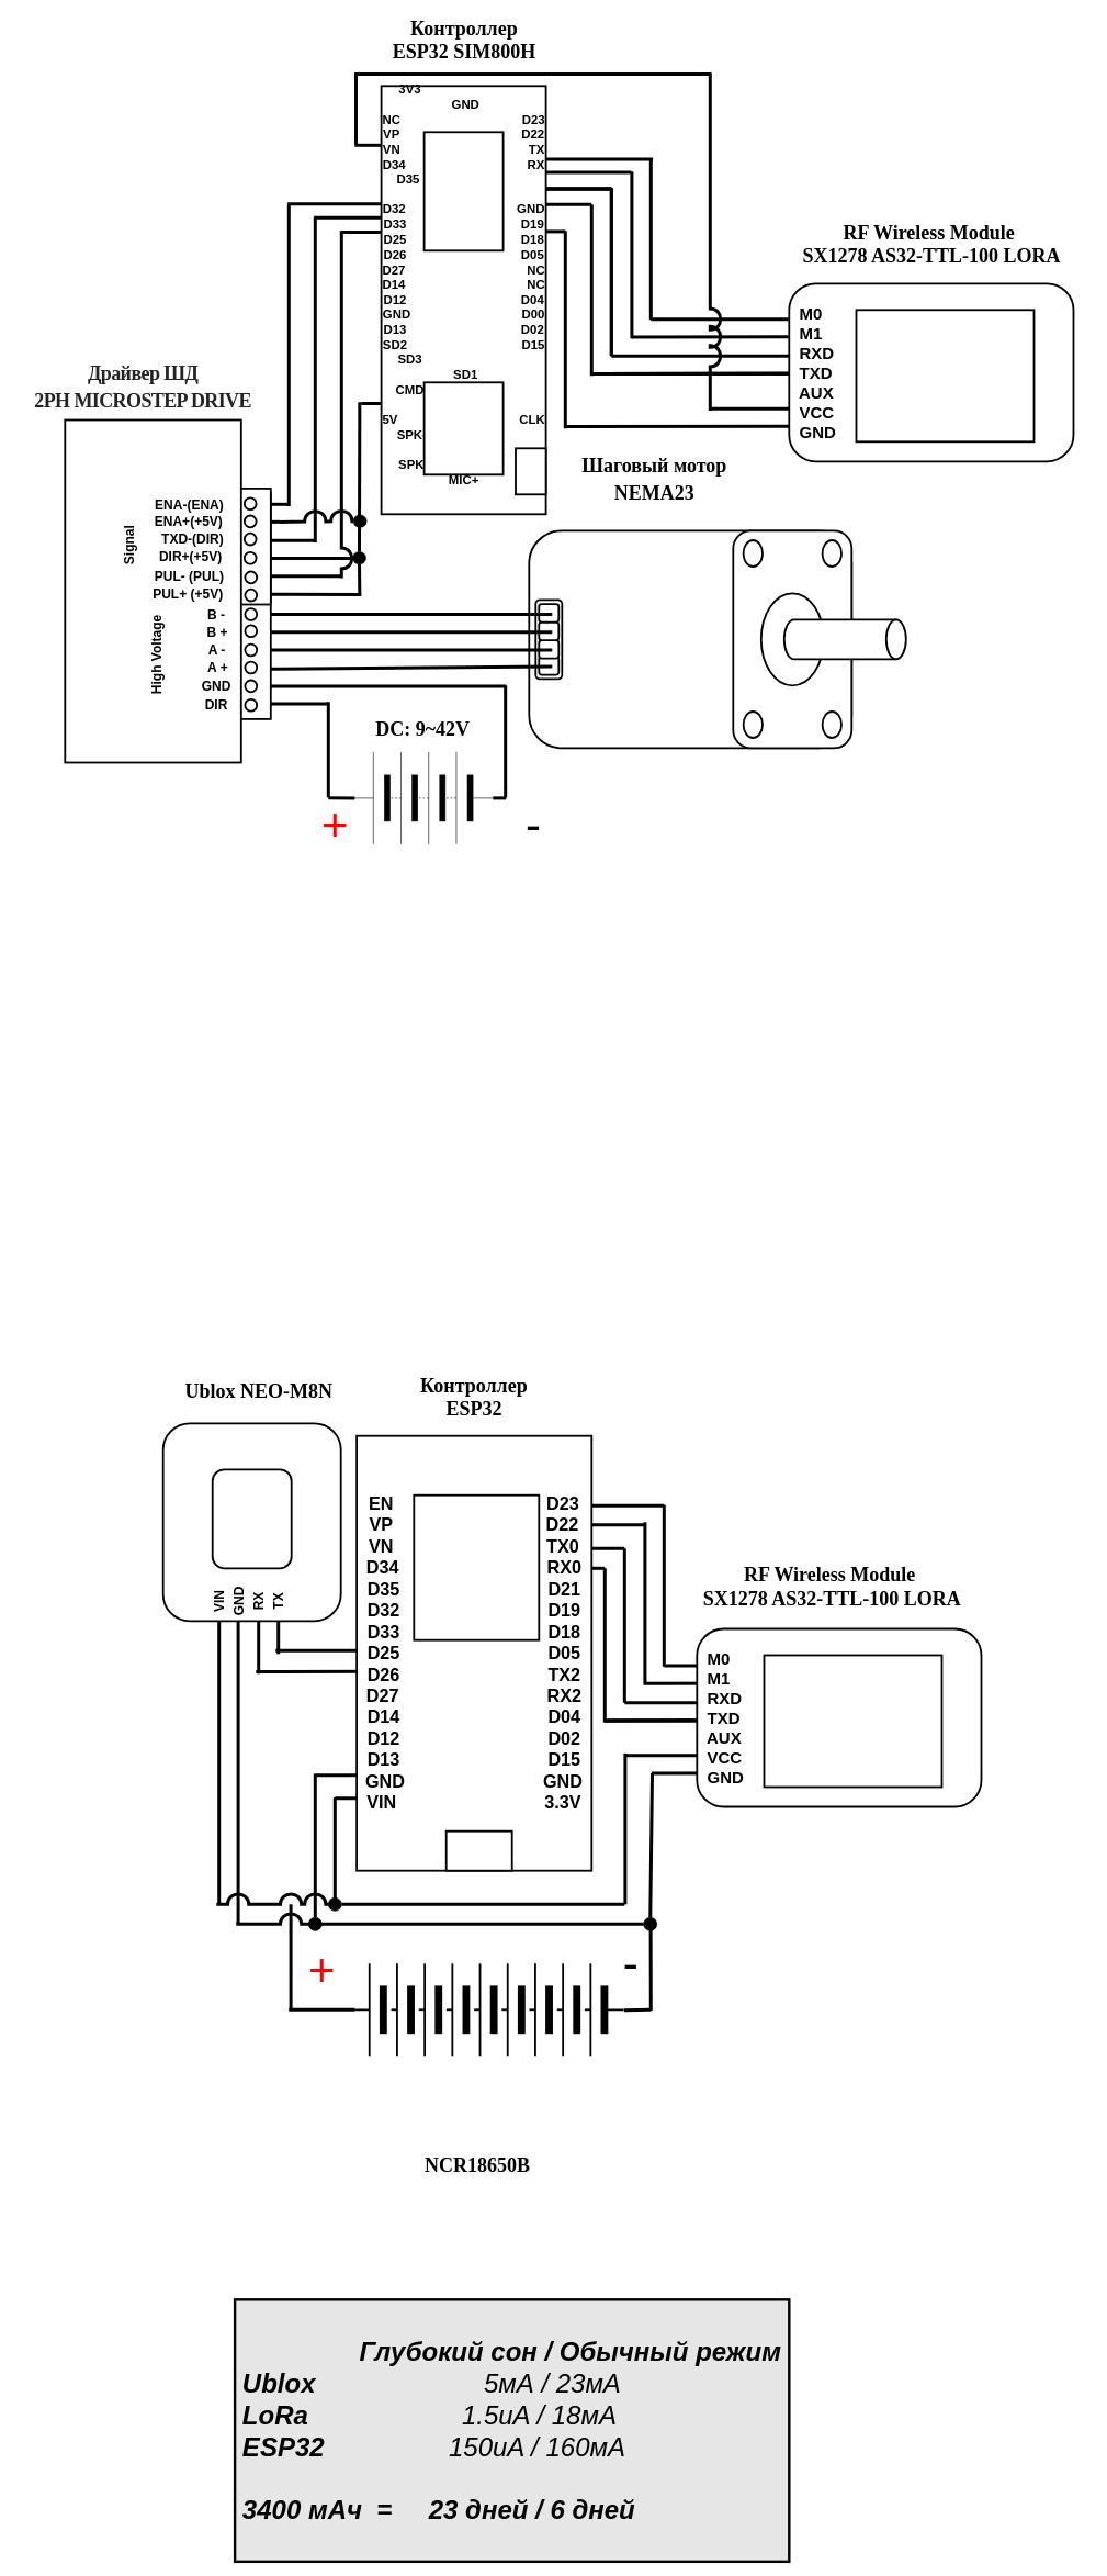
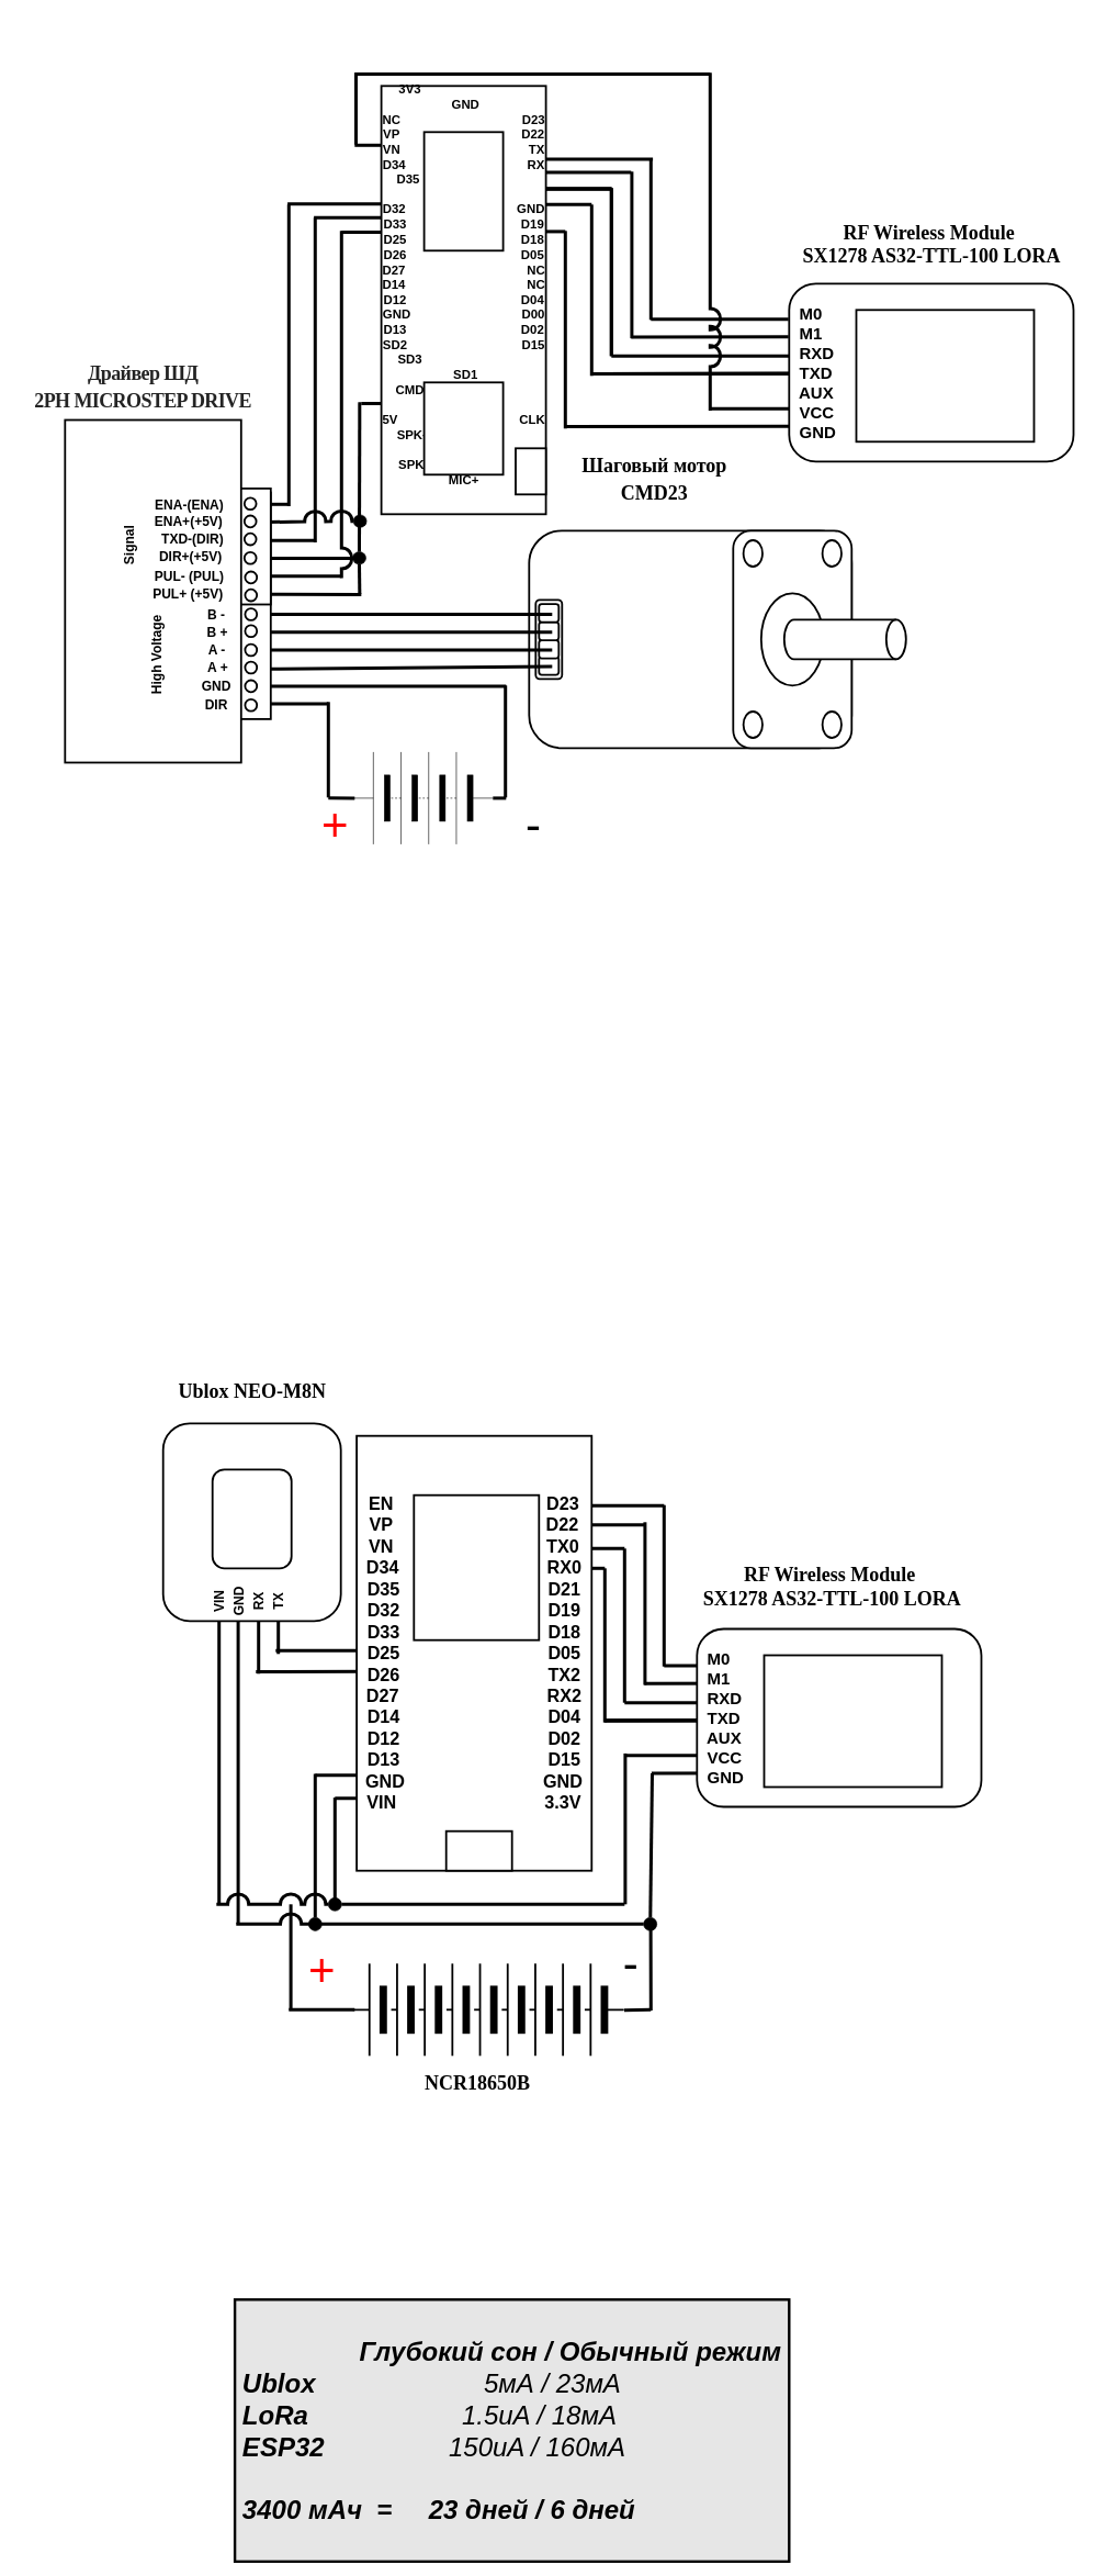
- <mxCell id="17" value="&lt;font face=&quot;Verdana&quot;&gt;Контроллер&lt;br&gt;ESP32 SIM800H&lt;/font&gt;&lt;span style=&quot;font-family: &amp;#34;verdana&amp;#34;&quot;&gt;&lt;br&gt;&lt;/span&gt;" style="text;html=1;align=center;verticalAlign=middle;resizable=0;points=[];autosize=1;fontStyle=1;fontSize=30;" parent="1" vertex="1"><mxGeometry x="563.504" y="20.001" width="280" height="80" as="geometry" /></mxCell>
- <mxCell id="16" value="&lt;h3&gt;&lt;font face=&quot;Verdana&quot; style=&quot;font-size: 30px&quot;&gt;&lt;span style=&quot;font-size: 30px&quot;&gt;&lt;span style=&quot;font-size: 30px&quot;&gt;Шаговый мотор&lt;br&gt;&lt;/span&gt;&lt;/span&gt;&lt;span style=&quot;font-size: 30px&quot;&gt;&lt;span style=&quot;font-size: 30px&quot;&gt;NEMA23&lt;/span&gt;&lt;/span&gt;&lt;/font&gt;&lt;/h3&gt;" style="text;html=1;align=center;verticalAlign=middle;resizable=0;points=[];autosize=1;fontStyle=1;fontSize=30;" parent="1" vertex="1"><mxGeometry x="848.004" y="650.001" width="290" height="150" as="geometry" /></mxCell>
+ <mxCell id="16" value="&lt;h3&gt;&lt;font face=&quot;Verdana&quot; style=&quot;font-size: 30px&quot;&gt;&lt;span style=&quot;font-size: 30px&quot;&gt;&lt;span style=&quot;font-size: 30px&quot;&gt;Шаговый мотор&lt;br&gt;&lt;/span&gt;&lt;/span&gt;&lt;span style=&quot;font-size: 30px&quot;&gt;&lt;span style=&quot;font-size: 30px&quot;&gt;CMD23&lt;/span&gt;&lt;/span&gt;&lt;/font&gt;&lt;/h3&gt;" style="text;html=1;align=center;verticalAlign=middle;resizable=0;points=[];autosize=1;fontStyle=1;fontSize=30;" parent="1" vertex="1"><mxGeometry x="848.004" y="650.001" width="290" height="150" as="geometry" /></mxCell>
- <mxCell id="109" value="&lt;font style=&quot;font-size: 30px&quot; face=&quot;Verdana&quot;&gt;DC: 9~42V&lt;/font&gt;" style="text;html=1;align=center;verticalAlign=middle;resizable=0;points=[];autosize=1;fontStyle=1;" parent="1" vertex="1"><mxGeometry x="541" y="1091" width="200" height="30" as="geometry" /></mxCell>
- <mxCell id="19" value="&lt;font face=&quot;Verdana&quot;&gt;Ublox NEO-M8N&lt;/font&gt;" style="text;html=1;align=center;verticalAlign=middle;resizable=0;points=[];autosize=1;fontStyle=1;fontSize=30;" parent="1" vertex="1"><mxGeometry x="252.004" y="2090.001" width="280" height="40" as="geometry" /></mxCell>
+ <mxCell id="19" value="&lt;font face=&quot;Verdana&quot;&gt;Ublox NEO-M8N&lt;/font&gt;" style="text;html=1;align=center;verticalAlign=middle;resizable=0;points=[];autosize=1;fontStyle=1;fontSize=30;" parent="1" vertex="1"><mxGeometry x="242.004" y="2090.001" width="280" height="40" as="geometry" /></mxCell>
- <mxCell id="18" value="&lt;span&gt;&lt;font face=&quot;Verdana&quot;&gt;&lt;b&gt;Контроллер&lt;br&gt;&lt;span&gt;ESP32&lt;/span&gt;&lt;/b&gt;&lt;/font&gt;&lt;/span&gt;&lt;span style=&quot;font-family: &amp;#34;verdana&amp;#34;&quot;&gt;&lt;br&gt;&lt;/span&gt;" style="text;html=1;align=center;verticalAlign=middle;resizable=0;points=[];autosize=1;fontStyle=0;fontSize=30;" parent="1" vertex="1"><mxGeometry x="608.504" y="2080.001" width="220" height="80" as="geometry" /></mxCell>
- <mxCell id="21" value="&lt;font face=&quot;Verdana&quot;&gt;&lt;b&gt;NCR18650B&lt;/b&gt;&lt;/font&gt;" style="text;html=1;align=center;verticalAlign=middle;resizable=0;points=[];autosize=1;fontStyle=0;fontSize=30;" parent="1" vertex="1"><mxGeometry x="618.504" y="3265.001" width="210" height="40" as="geometry" /></mxCell>
+ <mxCell id="21" value="&lt;font face=&quot;Verdana&quot;&gt;&lt;b&gt;NCR18650B&lt;/b&gt;&lt;/font&gt;" style="text;html=1;align=center;verticalAlign=middle;resizable=0;points=[];autosize=1;fontStyle=0;fontSize=30;" parent="1" vertex="1"><mxGeometry x="618.504" y="3140.001" width="210" height="40" as="geometry" /></mxCell>
